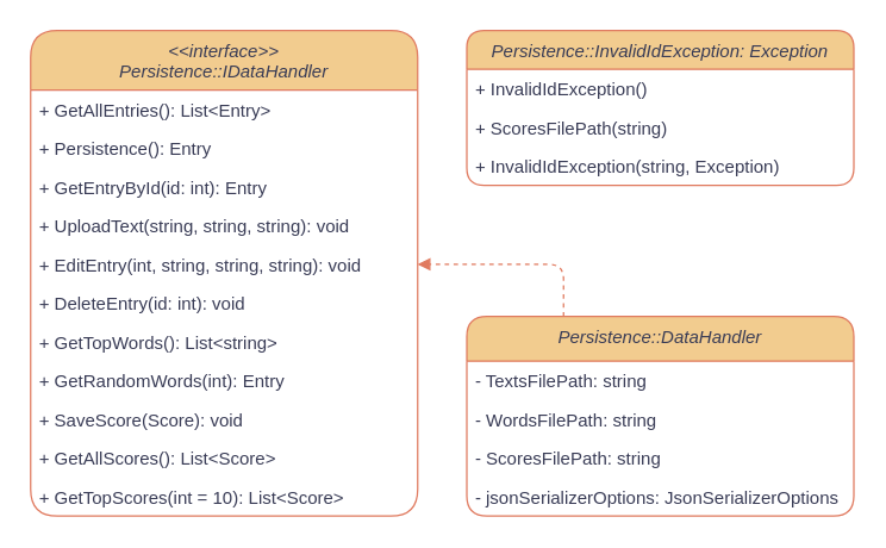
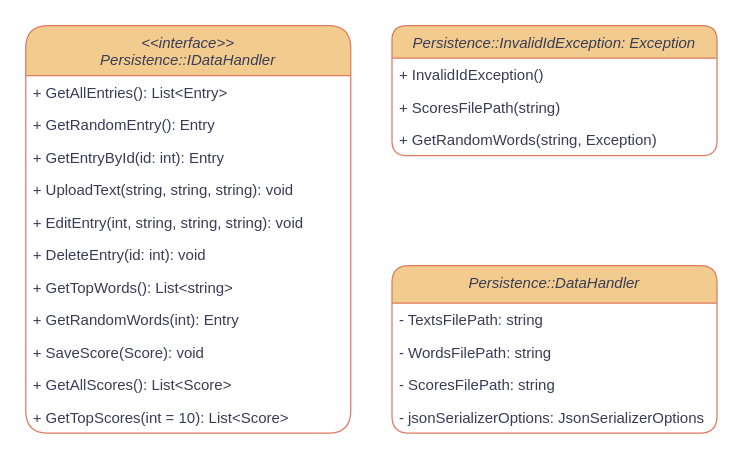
- <mxCell id="4" value="+ Persistence(): Entry" style="text;align=left;verticalAlign=top;spacingLeft=4;spacingRight=4;overflow=hidden;rotatable=0;points=[[0,0.5],[1,0.5]];portConstraint=eastwest;labelBackgroundColor=none;fontColor=#393C56;rounded=1;" parent="2" vertex="1"><mxGeometry y="66" width="260" height="26" as="geometry" /></mxCell>
+ <mxCell id="4" value="+ GetRandomEntry(): Entry" style="text;align=left;verticalAlign=top;spacingLeft=4;spacingRight=4;overflow=hidden;rotatable=0;points=[[0,0.5],[1,0.5]];portConstraint=eastwest;labelBackgroundColor=none;fontColor=#393C56;rounded=1;" parent="2" vertex="1"><mxGeometry y="66" width="260" height="26" as="geometry" /></mxCell>
- <mxCell id="23" value="+ InvalidIdException(string, Exception)" style="text;align=left;verticalAlign=top;spacingLeft=4;spacingRight=4;overflow=hidden;rotatable=0;points=[[0,0.5],[1,0.5]];portConstraint=eastwest;labelBackgroundColor=none;fontColor=#393C56;rounded=1;" parent="20" vertex="1"><mxGeometry y="78" width="260" height="26" as="geometry" /></mxCell>
+ <mxCell id="23" value="+ GetRandomWords(string, Exception)" style="text;align=left;verticalAlign=top;spacingLeft=4;spacingRight=4;overflow=hidden;rotatable=0;points=[[0,0.5],[1,0.5]];portConstraint=eastwest;labelBackgroundColor=none;fontColor=#393C56;rounded=1;" parent="20" vertex="1"><mxGeometry y="78" width="260" height="26" as="geometry" /></mxCell>
- <mxCell id="14" style="edgeStyle=orthogonalEdgeStyle;rounded=1;orthogonalLoop=1;jettySize=auto;html=1;entryX=1;entryY=0.5;entryDx=0;entryDy=0;endArrow=block;endFill=1;dashed=1;labelBackgroundColor=none;strokeColor=#E07A5F;fontColor=default;exitX=0.25;exitY=0;exitDx=0;exitDy=0;" parent="1" source="15" target="7" edge="1"><mxGeometry relative="1" as="geometry"><Array as="points" /></mxGeometry></mxCell>
